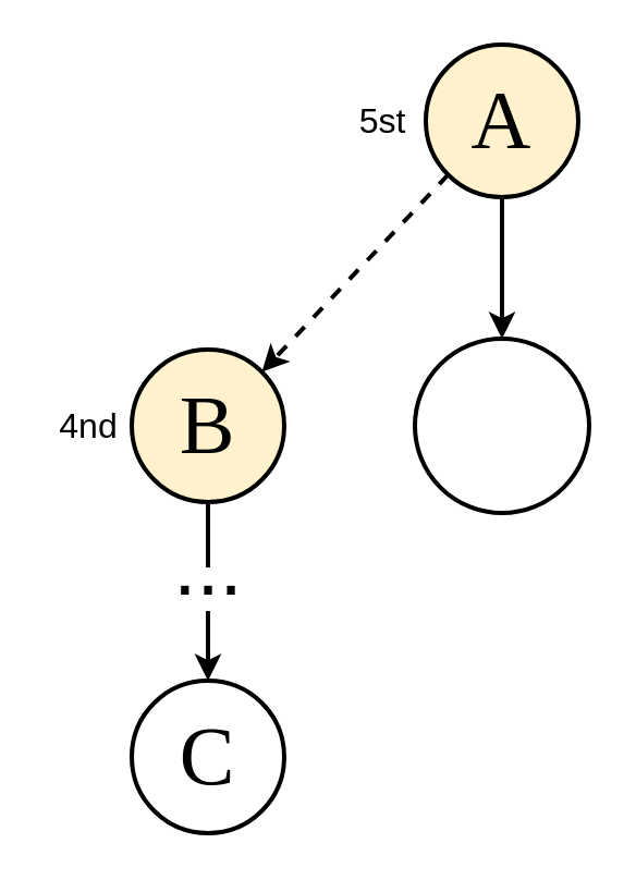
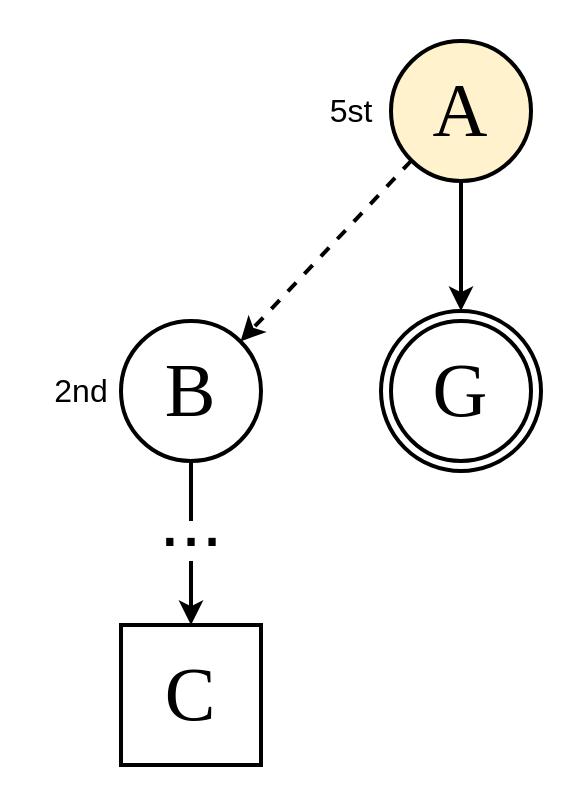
- <mxCell id="11" value="&lt;font style=&quot;font-size: 16px&quot;&gt;4nd&lt;/font&gt;" style="text;html=1;align=center;verticalAlign=middle;resizable=0;points=[];autosize=1;" parent="1" vertex="1"><mxGeometry x="20" y="185" width="40" height="20" as="geometry" /></mxCell>
+ <mxCell id="11" value="&lt;font style=&quot;font-size: 16px&quot;&gt;2nd&lt;/font&gt;" style="text;html=1;align=center;verticalAlign=middle;resizable=0;points=[];autosize=1;" parent="1" vertex="1"><mxGeometry x="20" y="185" width="40" height="20" as="geometry" /></mxCell>
- <mxCell id="8" value="&lt;font face=&quot;Times New Roman&quot; style=&quot;font-size: 38px&quot;&gt;B&lt;/font&gt;" style="ellipse;whiteSpace=wrap;html=1;aspect=fixed;strokeWidth=2;fillColor=#fff2cc;" parent="1" vertex="1"><mxGeometry x="60" y="160" width="70" height="70" as="geometry" /></mxCell>
+ <mxCell id="8" value="&lt;font face=&quot;Times New Roman&quot; style=&quot;font-size: 38px&quot;&gt;B&lt;/font&gt;" style="ellipse;whiteSpace=wrap;html=1;aspect=fixed;strokeWidth=2;" parent="1" vertex="1"><mxGeometry x="60" y="160" width="70" height="70" as="geometry" /></mxCell>
+ <mxCell id="6" value="&lt;font face=&quot;Times New Roman&quot; style=&quot;font-size: 38px&quot;&gt;G&lt;/font&gt;" style="ellipse;whiteSpace=wrap;html=1;aspect=fixed;strokeWidth=2;" parent="1" vertex="1"><mxGeometry x="195" y="160" width="70" height="70" as="geometry" /></mxCell>
- <mxCell id="9" value="&lt;font face=&quot;Times New Roman&quot;&gt;&lt;span style=&quot;font-size: 38px&quot;&gt;C&lt;/span&gt;&lt;/font&gt;" style="ellipse;whiteSpace=wrap;html=1;aspect=fixed;strokeWidth=2;" parent="1" vertex="1"><mxGeometry x="60" y="312" width="70" height="70" as="geometry" /></mxCell>
+ <mxCell id="9" value="&lt;font face=&quot;Times New Roman&quot;&gt;&lt;span style=&quot;font-size: 38px&quot;&gt;C&lt;/span&gt;&lt;/font&gt;" style="whiteSpace=wrap;html=1;aspect=fixed;strokeWidth=2;rounded=0;" parent="1" vertex="1"><mxGeometry x="60" y="312" width="70" height="70" as="geometry" /></mxCell>
